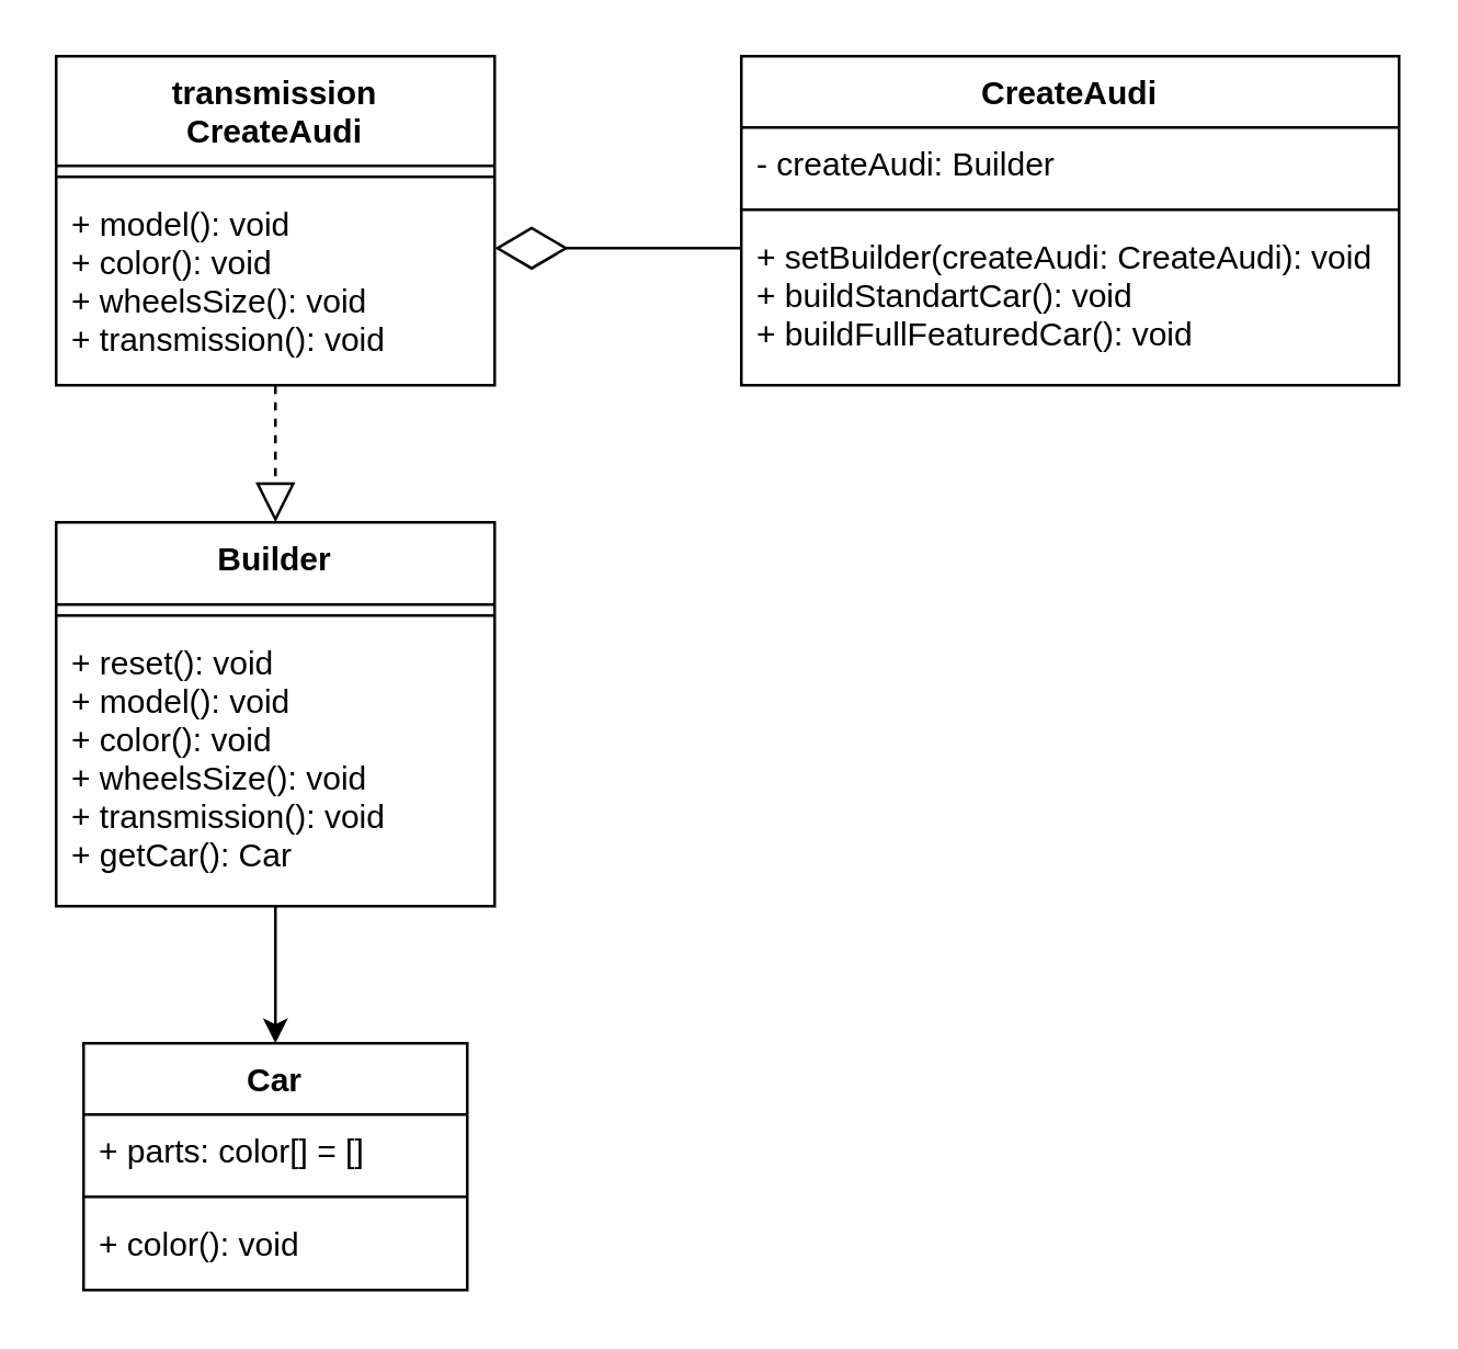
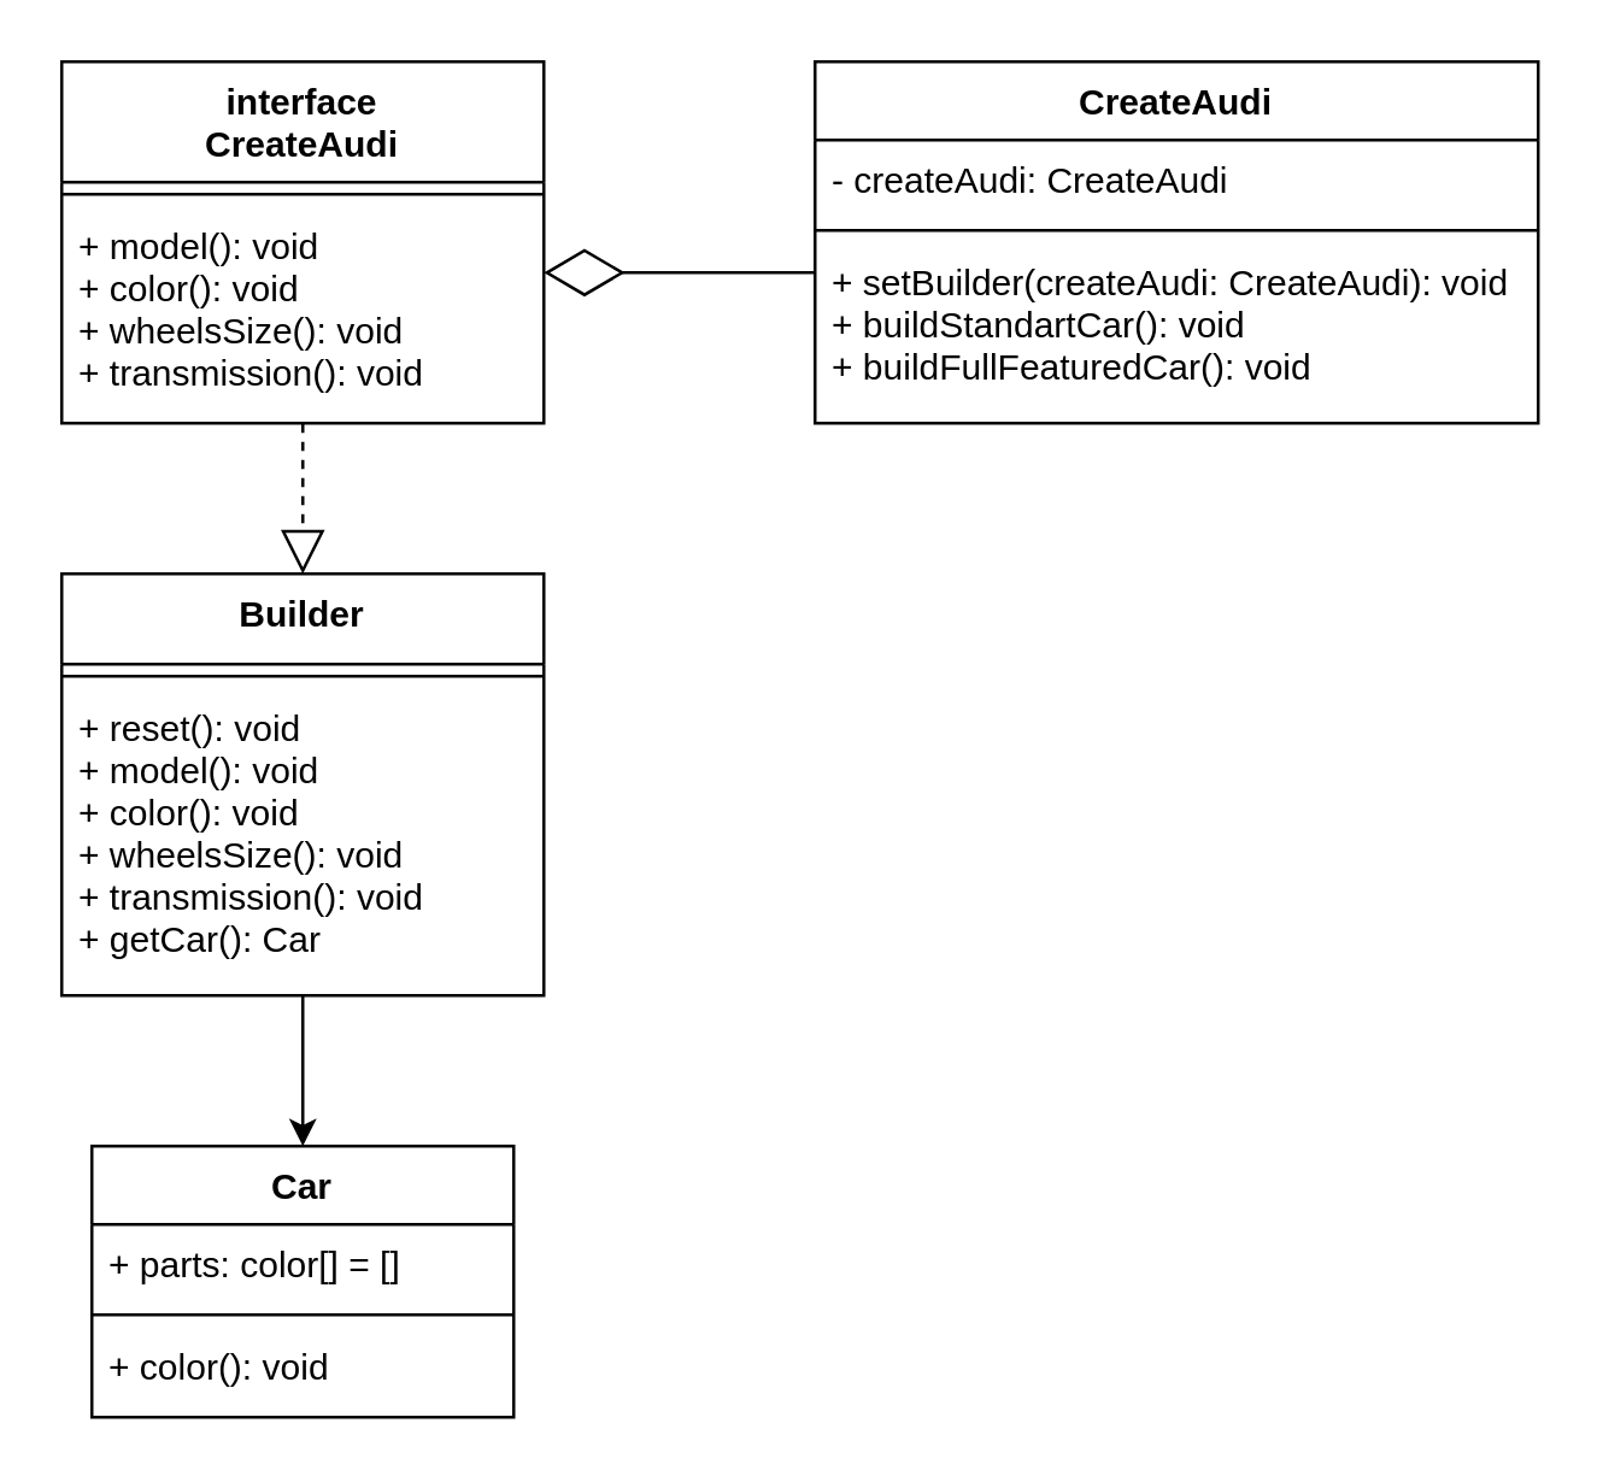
- <mxCell id="2" value="transmission&#10;CreateAudi" style="swimlane;fontStyle=1;align=center;verticalAlign=top;childLayout=stackLayout;horizontal=1;startSize=40;horizontalStack=0;resizeParent=1;resizeParentMax=0;resizeLast=0;collapsible=1;marginBottom=0;" vertex="1" parent="1"><mxGeometry x="20" y="20" width="160" height="120" as="geometry" /></mxCell>
+ <mxCell id="2" value="interface&#10;CreateAudi" style="swimlane;fontStyle=1;align=center;verticalAlign=top;childLayout=stackLayout;horizontal=1;startSize=40;horizontalStack=0;resizeParent=1;resizeParentMax=0;resizeLast=0;collapsible=1;marginBottom=0;" vertex="1" parent="1"><mxGeometry x="20" y="20" width="160" height="120" as="geometry" /></mxCell>
- <mxCell id="15" value="- createAudi: Builder" style="text;strokeColor=none;fillColor=none;align=left;verticalAlign=top;spacingLeft=4;spacingRight=4;overflow=hidden;rotatable=0;points=[[0,0.5],[1,0.5]];portConstraint=eastwest;" vertex="1" parent="14"><mxGeometry y="26" width="240" height="26" as="geometry" /></mxCell>
+ <mxCell id="15" value="- createAudi: CreateAudi" style="text;strokeColor=none;fillColor=none;align=left;verticalAlign=top;spacingLeft=4;spacingRight=4;overflow=hidden;rotatable=0;points=[[0,0.5],[1,0.5]];portConstraint=eastwest;" vertex="1" parent="14"><mxGeometry y="26" width="240" height="26" as="geometry" /></mxCell>
